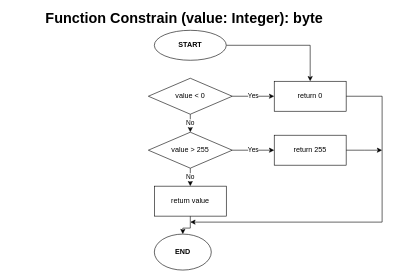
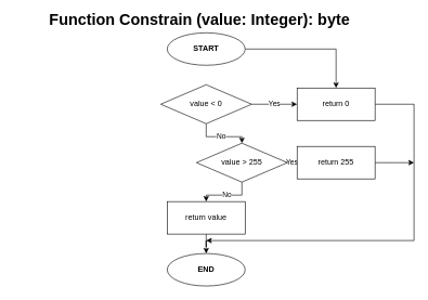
- <mxCell id="11" value="value &amp;gt; 255" style="rhombus;whiteSpace=wrap;html=1;" parent="1" vertex="1"><mxGeometry x="247" y="220" width="140" height="60" as="geometry" /></mxCell>
+ <mxCell id="11" value="value &amp;gt; 255" style="rhombus;whiteSpace=wrap;html=1;" parent="1" vertex="1"><mxGeometry x="302" y="220" width="140" height="60" as="geometry" /></mxCell>
- <mxCell id="16" value="END" style="ellipse;whiteSpace=wrap;html=1;fontStyle=1" parent="1" vertex="1"><mxGeometry x="257" y="390" width="95" height="60" as="geometry" /></mxCell>
+ <mxCell id="16" value="END" style="ellipse;whiteSpace=wrap;html=1;fontStyle=1" parent="1" vertex="1"><mxGeometry x="257" y="390" width="120" height="50" as="geometry" /></mxCell>
